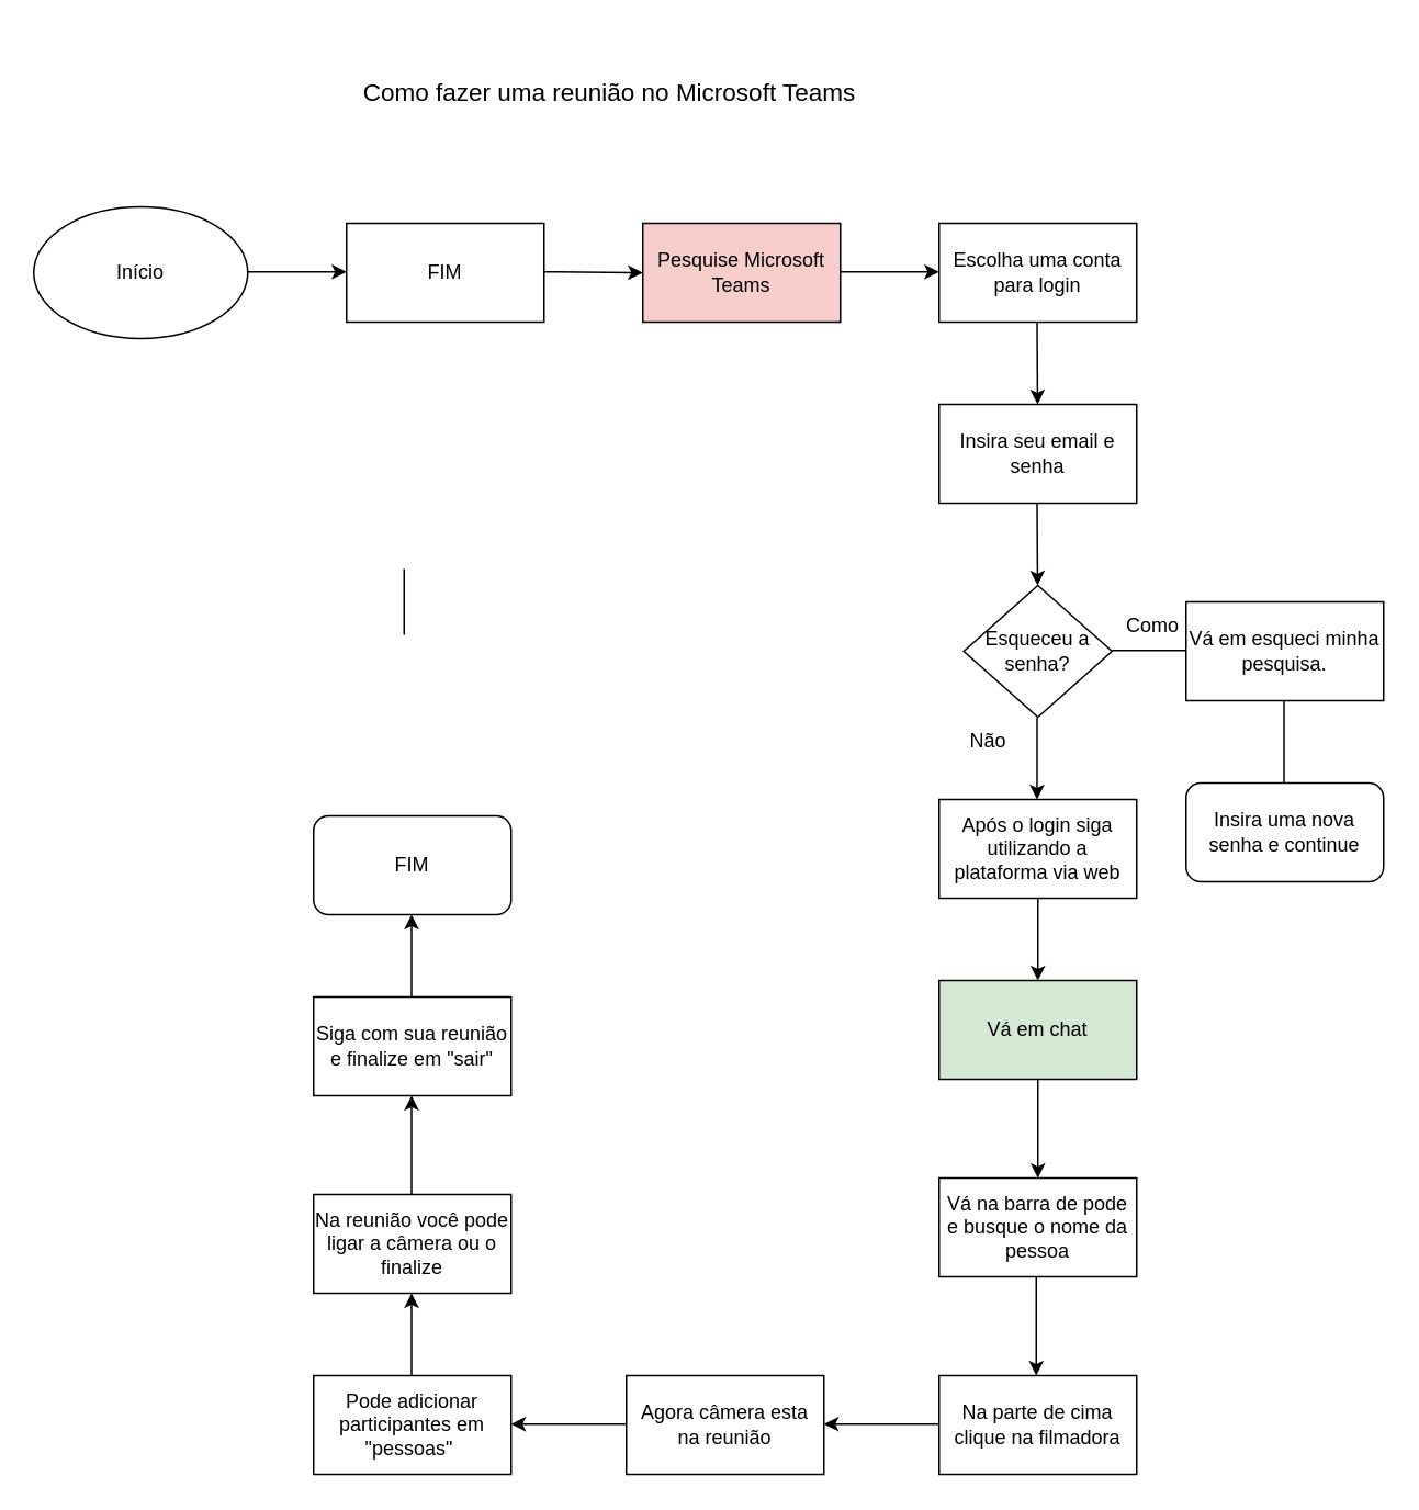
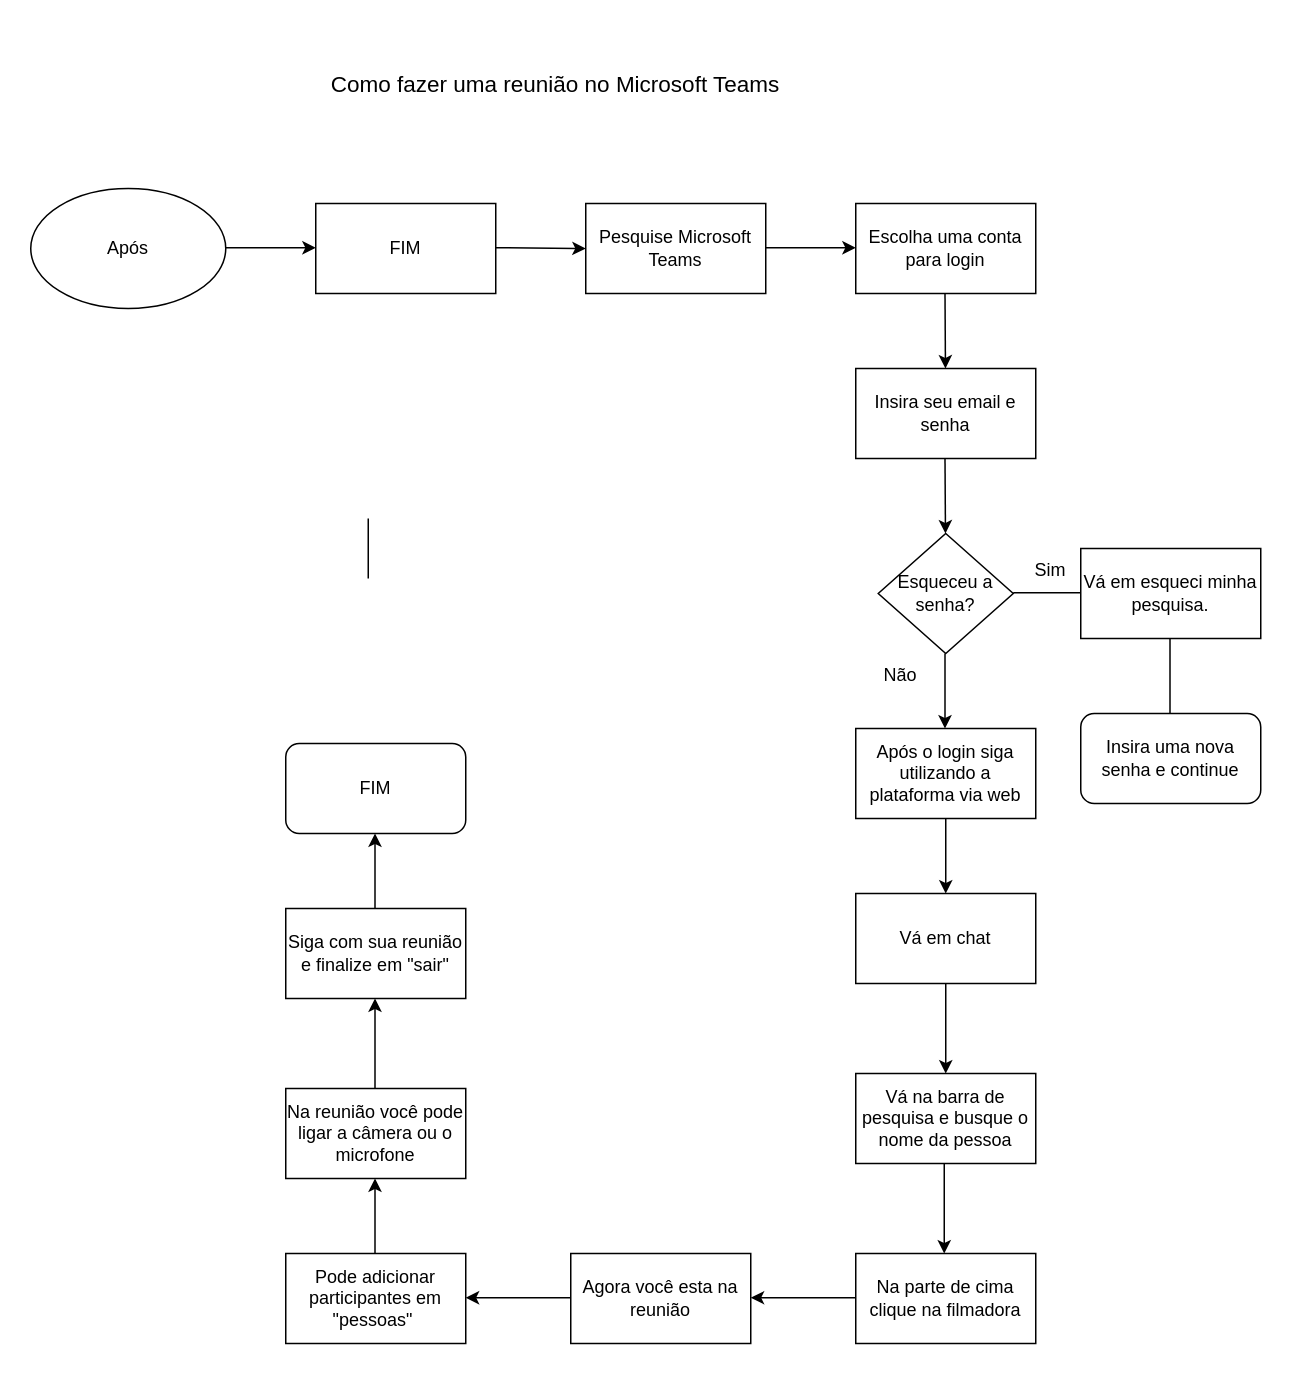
- <mxCell id="3" value="Início" style="ellipse;whiteSpace=wrap;html=1;" vertex="1" parent="1"><mxGeometry x="20" y="125" width="130" height="80" as="geometry" /></mxCell>
+ <mxCell id="3" value="Após" style="ellipse;whiteSpace=wrap;html=1;" vertex="1" parent="1"><mxGeometry x="20" y="125" width="130" height="80" as="geometry" /></mxCell>
- <mxCell id="6" value="Pesquise Microsoft Teams" style="rounded=0;whiteSpace=wrap;html=1;fillColor=#f8cecc;" vertex="1" parent="1"><mxGeometry x="390" y="135" width="120" height="60" as="geometry" /></mxCell>
+ <mxCell id="6" value="Pesquise Microsoft Teams" style="rounded=0;whiteSpace=wrap;html=1;" vertex="1" parent="1"><mxGeometry x="390" y="135" width="120" height="60" as="geometry" /></mxCell>
- <mxCell id="15" value="Como" style="text;html=1;strokeColor=none;fillColor=none;align=center;verticalAlign=middle;whiteSpace=wrap;rounded=0;" vertex="1" parent="1"><mxGeometry x="670" y="365" width="60" height="30" as="geometry" /></mxCell>
+ <mxCell id="15" value="Sim" style="text;html=1;strokeColor=none;fillColor=none;align=center;verticalAlign=middle;whiteSpace=wrap;rounded=0;" vertex="1" parent="1"><mxGeometry x="670" y="365" width="60" height="30" as="geometry" /></mxCell>
- <mxCell id="23" value="Vá em chat" style="rounded=0;whiteSpace=wrap;html=1;fillColor=#d5e8d4;" vertex="1" parent="1"><mxGeometry x="570" y="595" width="120" height="60" as="geometry" /></mxCell>
+ <mxCell id="23" value="Vá em chat" style="rounded=0;whiteSpace=wrap;html=1;" vertex="1" parent="1"><mxGeometry x="570" y="595" width="120" height="60" as="geometry" /></mxCell>
- <mxCell id="25" value="Vá na barra de pode e busque o nome da pessoa" style="rounded=0;whiteSpace=wrap;html=1;" vertex="1" parent="1"><mxGeometry x="570" y="715" width="120" height="60" as="geometry" /></mxCell>
+ <mxCell id="25" value="Vá na barra de pesquisa e busque o nome da pessoa" style="rounded=0;whiteSpace=wrap;html=1;" vertex="1" parent="1"><mxGeometry x="570" y="715" width="120" height="60" as="geometry" /></mxCell>
- <mxCell id="33" value="Na reunião você pode ligar a câmera ou o finalize" style="rounded=0;whiteSpace=wrap;html=1;" vertex="1" parent="1"><mxGeometry x="190" y="725" width="120" height="60" as="geometry" /></mxCell>
+ <mxCell id="33" value="Na reunião você pode ligar a câmera ou o microfone" style="rounded=0;whiteSpace=wrap;html=1;" vertex="1" parent="1"><mxGeometry x="190" y="725" width="120" height="60" as="geometry" /></mxCell>
- <mxCell id="29" value="Agora câmera esta na reunião" style="rounded=0;whiteSpace=wrap;html=1;" vertex="1" parent="1"><mxGeometry x="380" y="835" width="120" height="60" as="geometry" /></mxCell>
+ <mxCell id="29" value="Agora você esta na reunião" style="rounded=0;whiteSpace=wrap;html=1;" vertex="1" parent="1"><mxGeometry x="380" y="835" width="120" height="60" as="geometry" /></mxCell>
